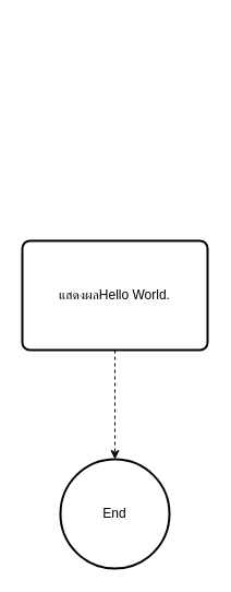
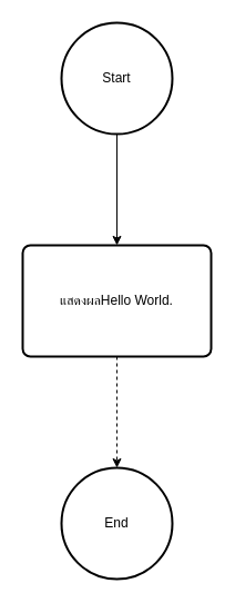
+ <mxCell id="3" value="Start" style="strokeWidth=2;html=1;shape=mxgraph.flowchart.start_2;whiteSpace=wrap;" vertex="1" parent="1"><mxGeometry x="55" y="20" width="100" height="100" as="geometry" /></mxCell>
+ <mxCell id="2" value="" style="edgeStyle=orthogonalEdgeStyle;rounded=0;orthogonalLoop=1;jettySize=auto;html=1;" edge="1" parent="1" source="3" target="5"><mxGeometry relative="1" as="geometry" /></mxCell>
